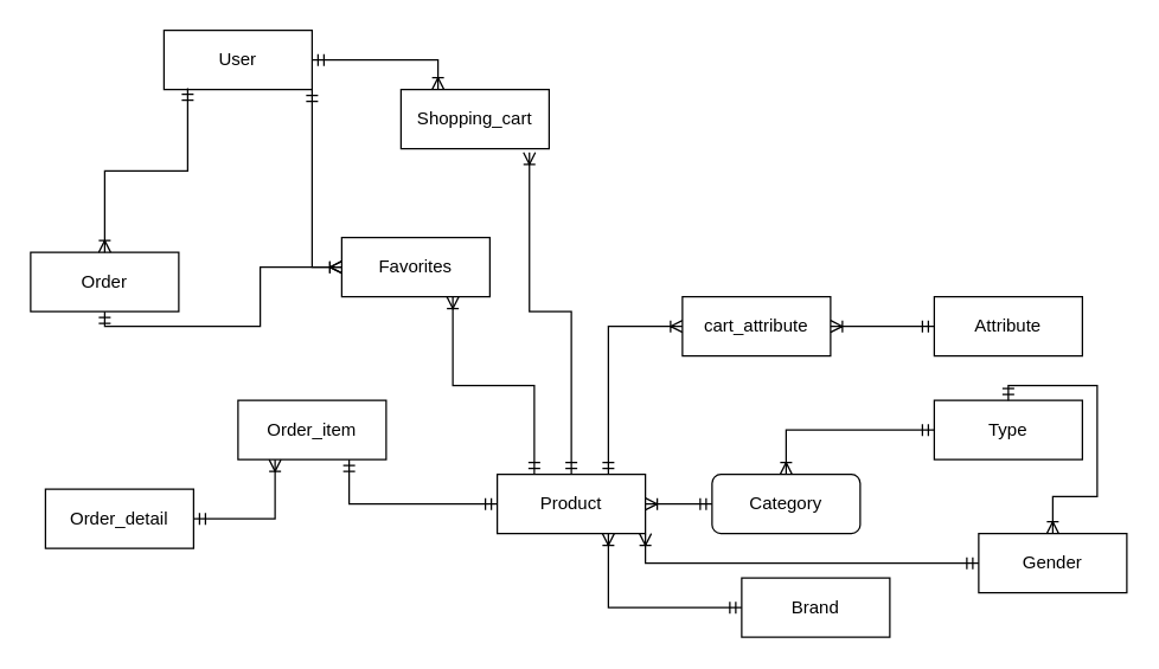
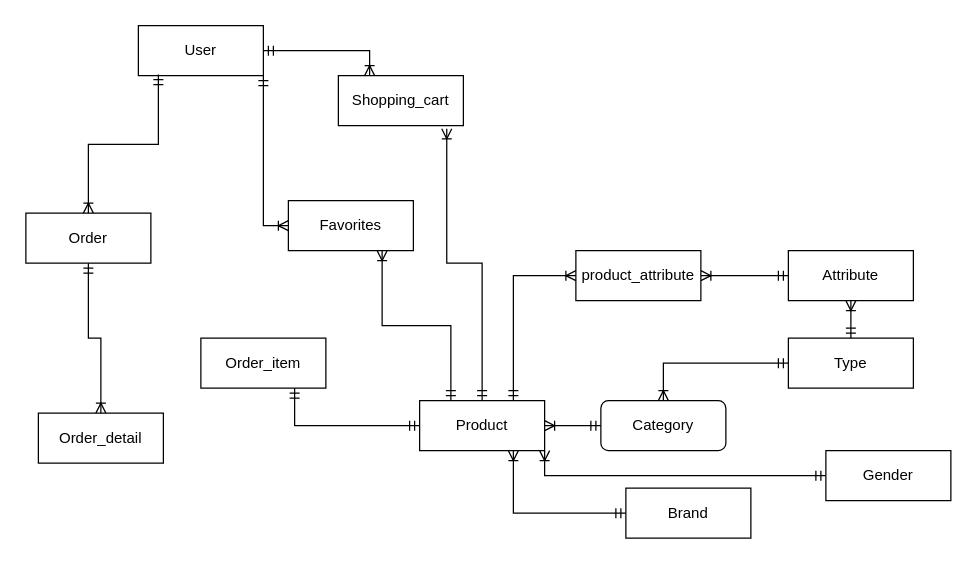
- <mxCell id="16" value="" style="edgeStyle=orthogonalEdgeStyle;fontSize=12;html=1;endArrow=ERoneToMany;startArrow=ERmandOne;rounded=0;exitX=0.5;exitY=1;exitDx=0;exitDy=0;" parent="1" source="13" target="23" edge="1"><mxGeometry width="100" height="100" relative="1" as="geometry"><mxPoint x="170" y="100" as="sourcePoint" /><mxPoint x="170" y="170" as="targetPoint" /></mxGeometry></mxCell>
+ <mxCell id="16" value="" style="edgeStyle=orthogonalEdgeStyle;fontSize=12;html=1;endArrow=ERoneToMany;startArrow=ERmandOne;rounded=0;entryX=0.5;entryY=0;entryDx=0;entryDy=0;exitX=0.5;exitY=1;exitDx=0;exitDy=0;" parent="1" source="13" target="15" edge="1"><mxGeometry width="100" height="100" relative="1" as="geometry"><mxPoint x="170" y="100" as="sourcePoint" /><mxPoint x="170" y="170" as="targetPoint" /></mxGeometry></mxCell>
- <mxCell id="7" value="cart_attribute" style="whiteSpace=wrap;html=1;align=center;" parent="1" vertex="1"><mxGeometry x="460" y="200" width="100" height="40" as="geometry" /></mxCell>
+ <mxCell id="7" value="product_attribute" style="whiteSpace=wrap;html=1;align=center;" parent="1" vertex="1"><mxGeometry x="460" y="200" width="100" height="40" as="geometry" /></mxCell>
- <mxCell id="18" value="" style="edgeStyle=orthogonalEdgeStyle;fontSize=12;html=1;endArrow=ERoneToMany;startArrow=ERmandOne;rounded=0;exitX=0.5;exitY=0;exitDx=0;exitDy=0;" parent="1" source="8" target="3" edge="1"><mxGeometry width="100" height="100" relative="1" as="geometry"><mxPoint x="655" y="390" as="sourcePoint" /><mxPoint x="580" y="390" as="targetPoint" /></mxGeometry></mxCell>
+ <mxCell id="18" value="" style="edgeStyle=orthogonalEdgeStyle;fontSize=12;html=1;endArrow=ERoneToMany;startArrow=ERmandOne;rounded=0;entryX=0.5;entryY=1;entryDx=0;entryDy=0;exitX=0.5;exitY=0;exitDx=0;exitDy=0;" parent="1" source="8" target="6" edge="1"><mxGeometry width="100" height="100" relative="1" as="geometry"><mxPoint x="655" y="390" as="sourcePoint" /><mxPoint x="580" y="390" as="targetPoint" /></mxGeometry></mxCell>
- <mxCell id="28" value="" style="edgeStyle=orthogonalEdgeStyle;fontSize=12;html=1;endArrow=ERoneToMany;startArrow=ERmandOne;rounded=0;entryX=0.25;entryY=1;entryDx=0;entryDy=0;exitX=1;exitY=0.5;exitDx=0;exitDy=0;" edge="1" parent="1" source="15" target="27"><mxGeometry width="100" height="100" relative="1" as="geometry"><mxPoint x="210" y="370" as="sourcePoint" /><mxPoint x="200" y="500" as="targetPoint" /></mxGeometry></mxCell>
